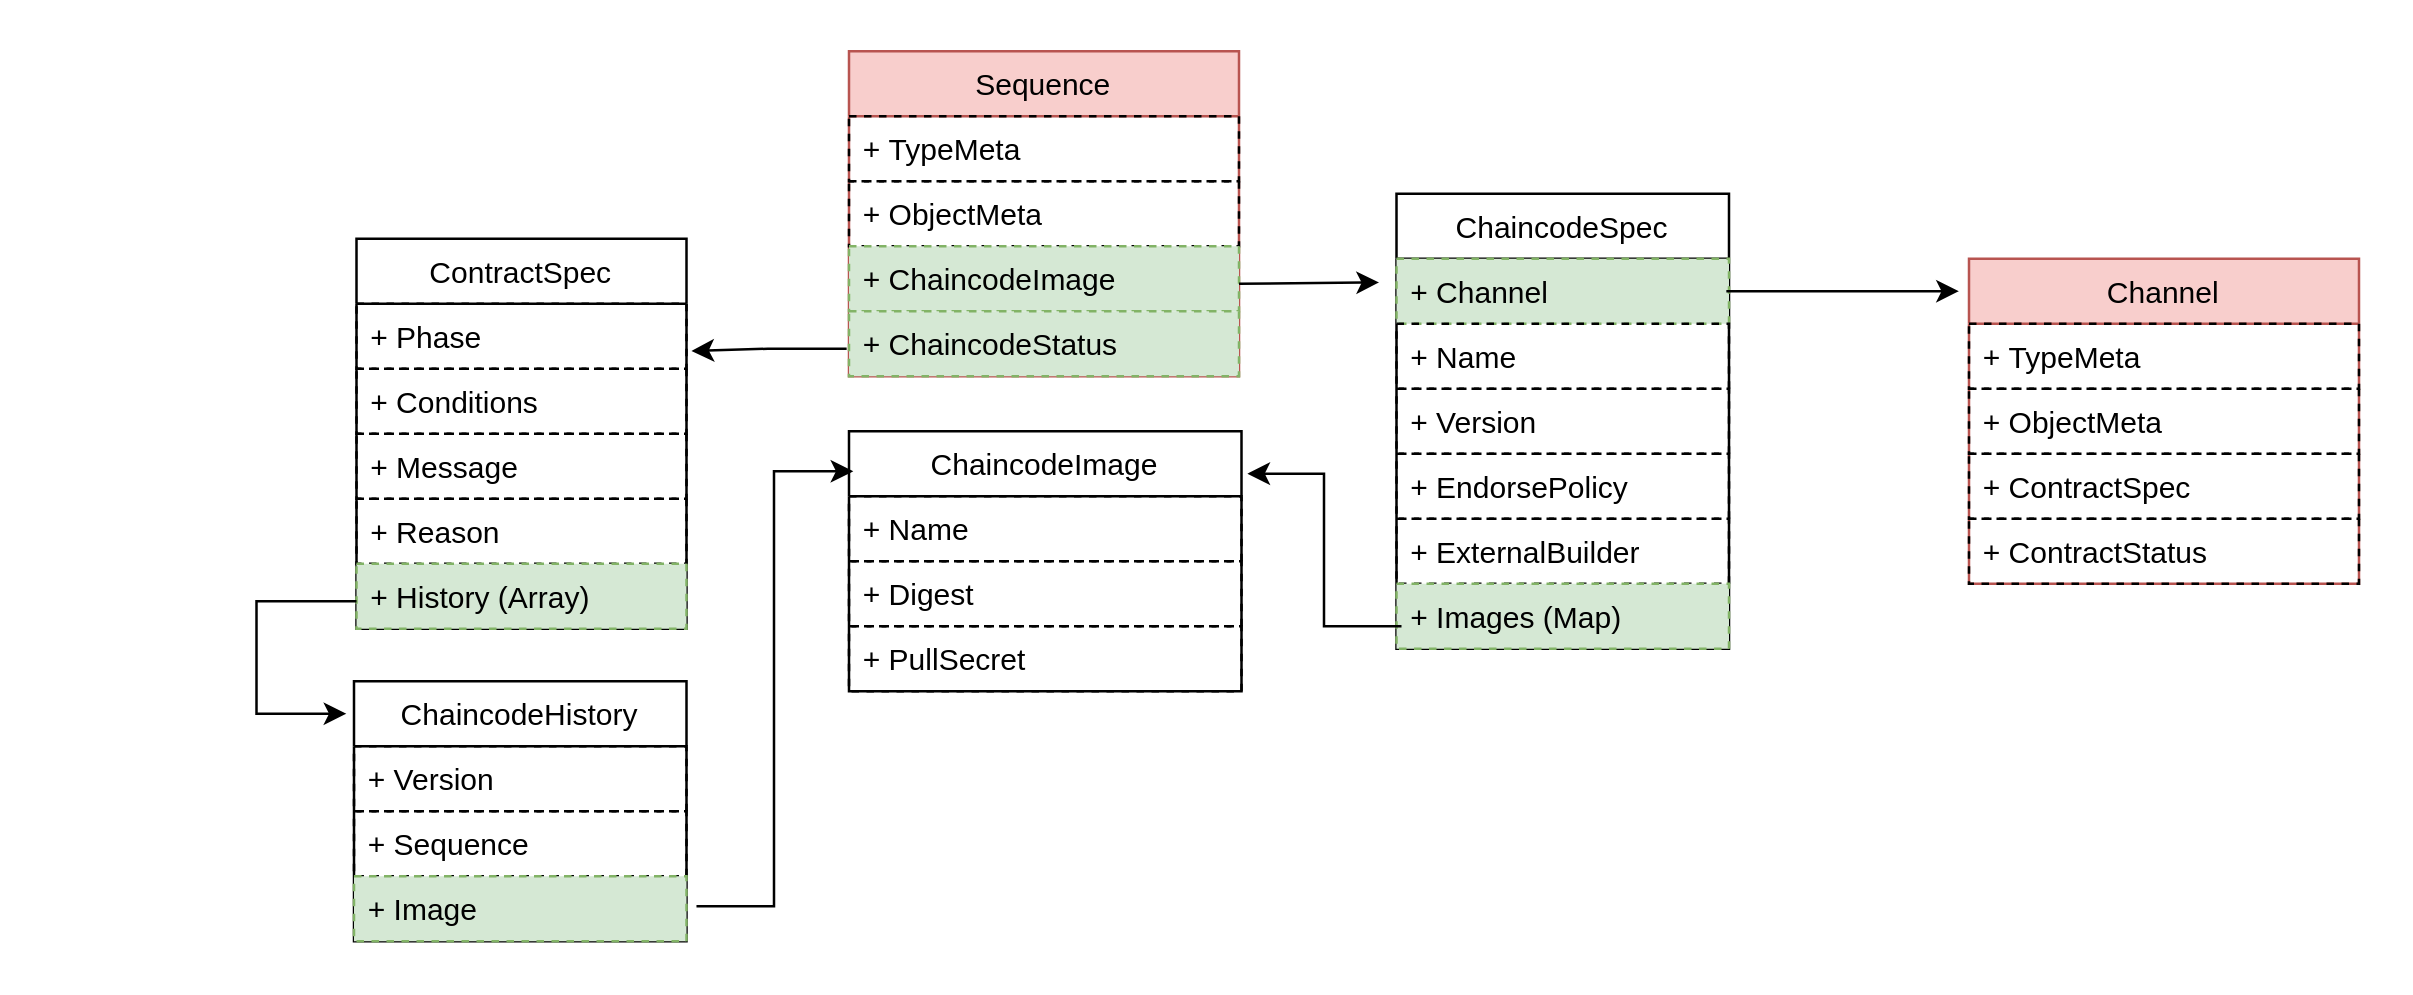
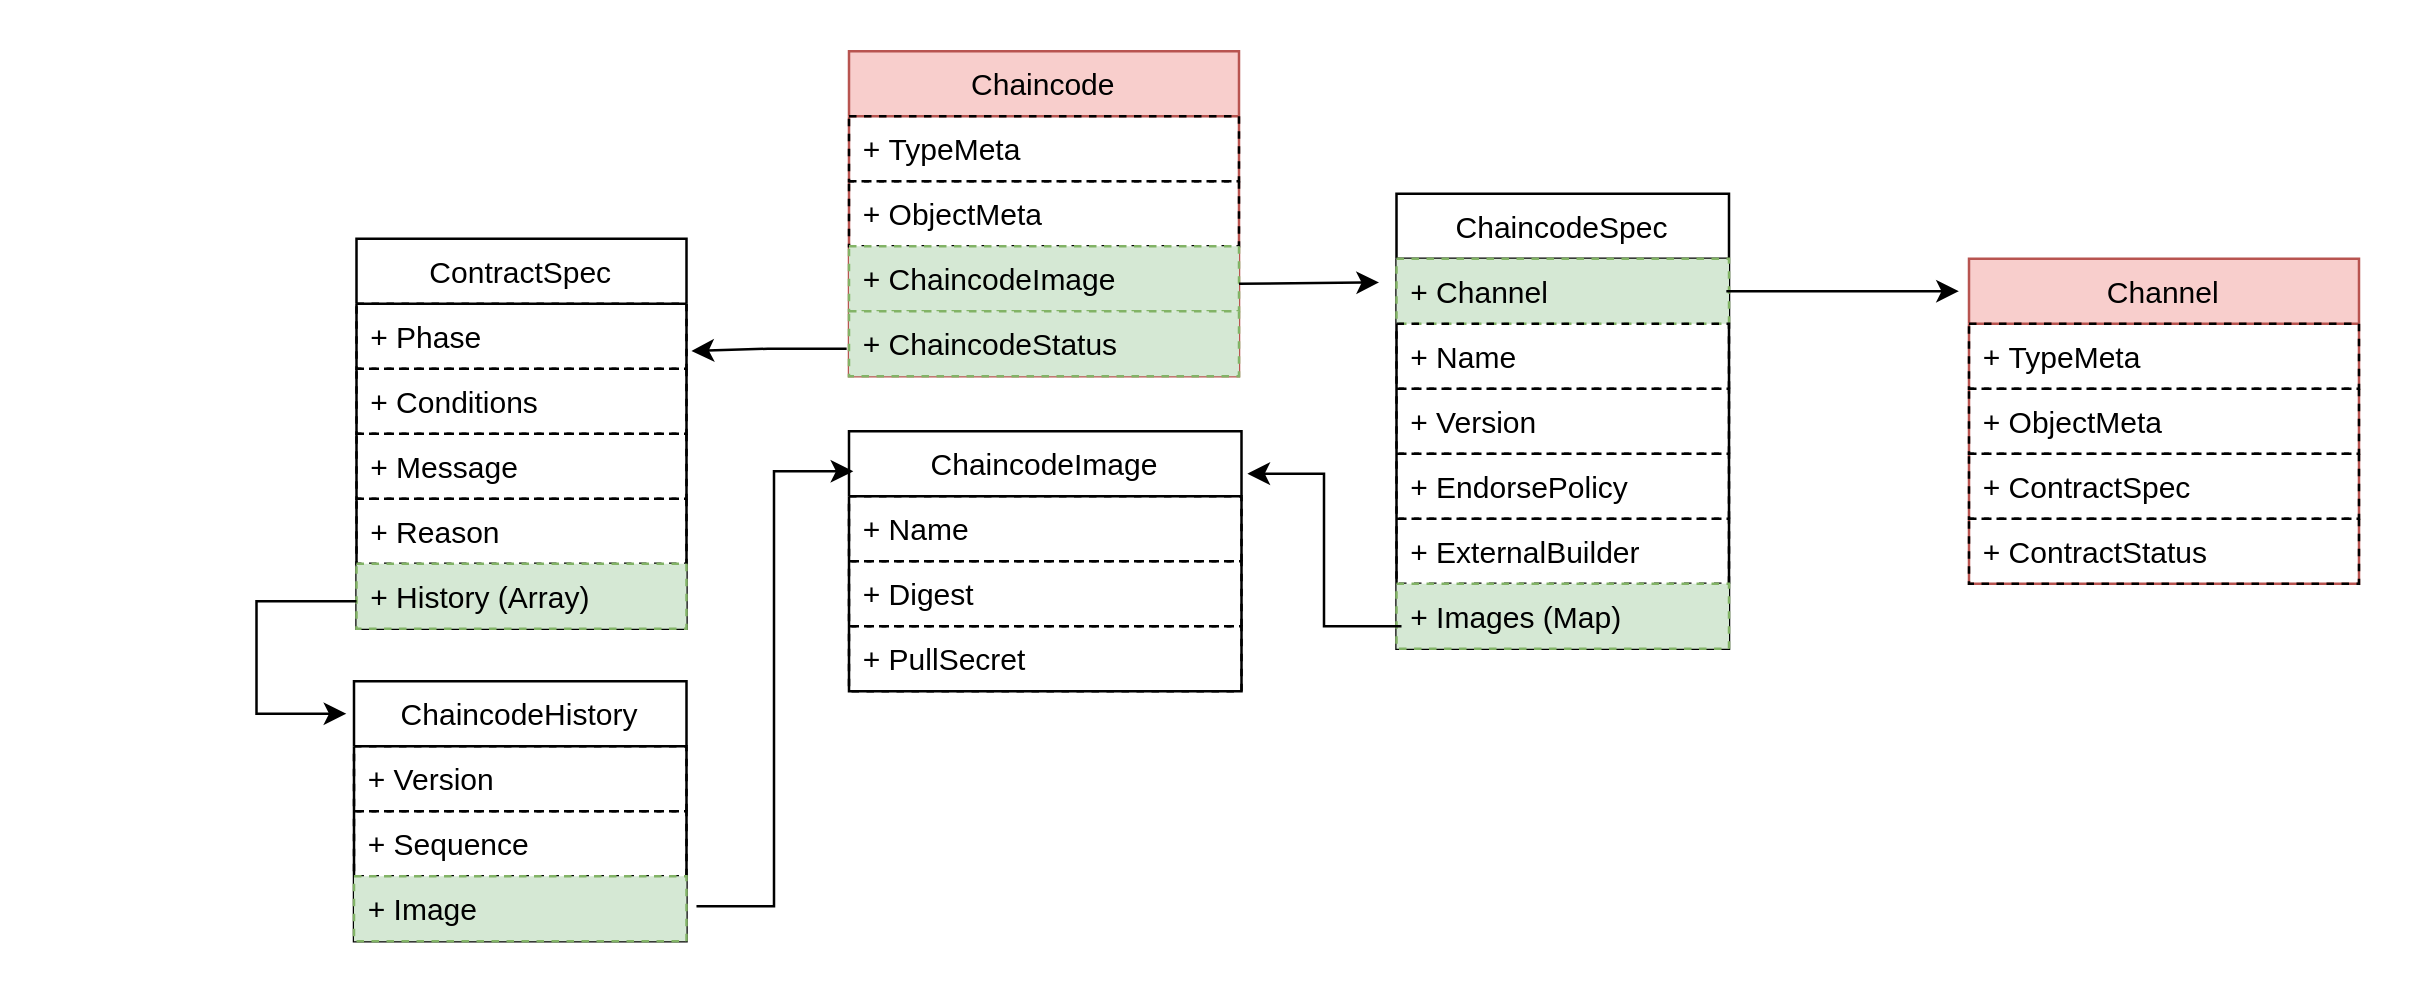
- <mxCell id="9" value="Sequence" style="swimlane;fontStyle=0;childLayout=stackLayout;horizontal=1;startSize=26;fillColor=#f8cecc;horizontalStack=0;resizeParent=1;resizeParentMax=0;resizeLast=0;collapsible=1;marginBottom=0;rounded=0;shadow=0;comic=0;swimlaneLine=1;glass=0;swimlaneFillColor=none;strokeColor=#b85450;" parent="1" vertex="1"><mxGeometry x="339" y="20" width="156" height="130" as="geometry"><mxRectangle x="110" y="120" width="90" height="26" as="alternateBounds" /></mxGeometry></mxCell>
+ <mxCell id="9" value="Chaincode" style="swimlane;fontStyle=0;childLayout=stackLayout;horizontal=1;startSize=26;fillColor=#f8cecc;horizontalStack=0;resizeParent=1;resizeParentMax=0;resizeLast=0;collapsible=1;marginBottom=0;rounded=0;shadow=0;comic=0;swimlaneLine=1;glass=0;swimlaneFillColor=none;strokeColor=#b85450;" parent="1" vertex="1"><mxGeometry x="339" y="20" width="156" height="130" as="geometry"><mxRectangle x="110" y="120" width="90" height="26" as="alternateBounds" /></mxGeometry></mxCell>
